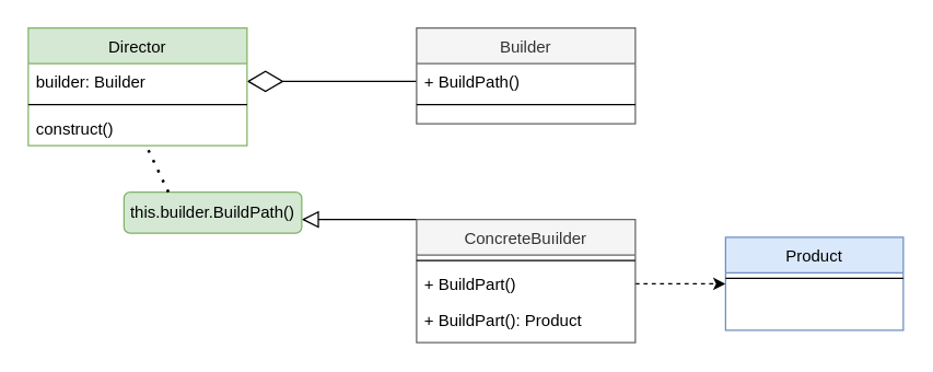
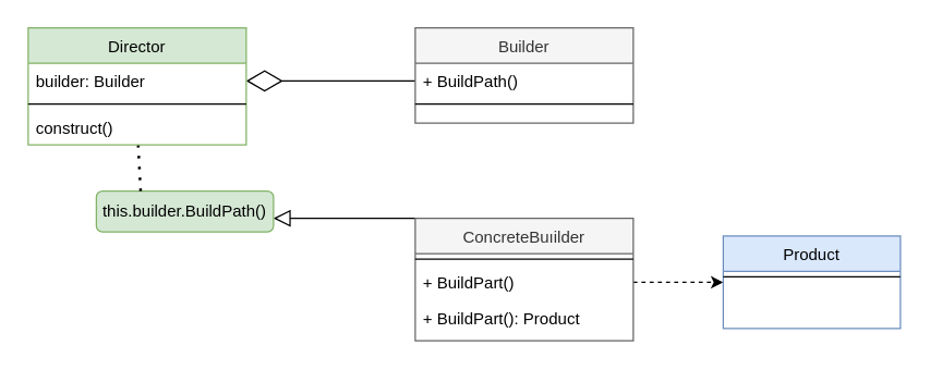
- <mxCell id="5" value="this.builder.BuildPath()" style="rounded=1;whiteSpace=wrap;html=1;fillColor=#d5e8d4;strokeColor=#82b366;" vertex="1" parent="1"><mxGeometry x="90" y="140" width="130" height="30" as="geometry" /></mxCell>
+ <mxCell id="5" value="this.builder.BuildPath()" style="rounded=1;whiteSpace=wrap;html=1;fillColor=#d5e8d4;strokeColor=#82b366;" vertex="1" parent="1"><mxGeometry x="70" y="140" width="130" height="30" as="geometry" /></mxCell>
